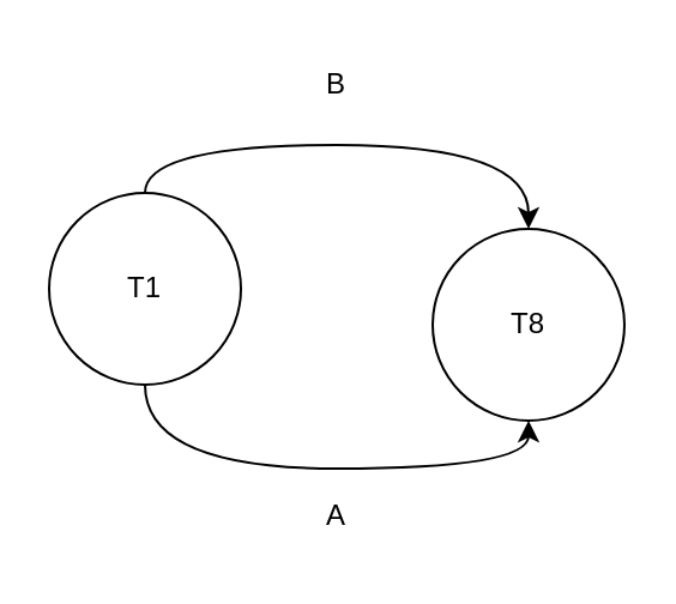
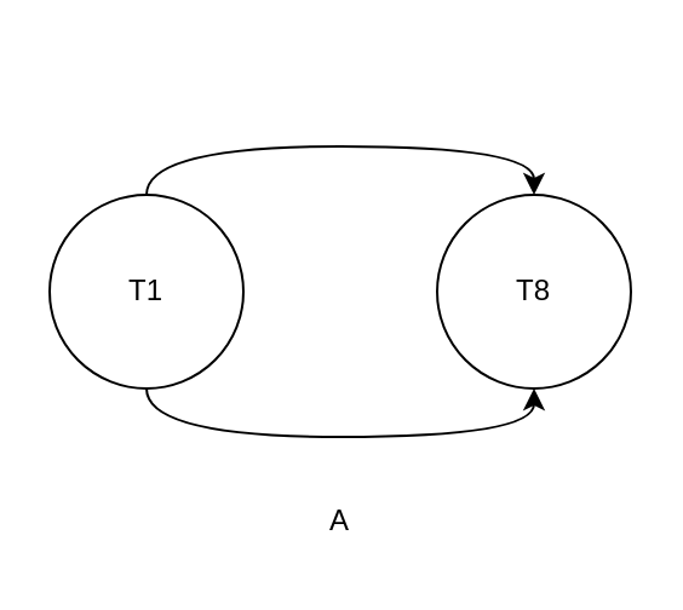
- <mxCell id="6" value="B" style="text;html=1;strokeColor=none;fillColor=none;align=center;verticalAlign=middle;whiteSpace=wrap;rounded=0;" vertex="1" parent="1"><mxGeometry x="110" y="20" width="60" height="30" as="geometry" /></mxCell>
- <mxCell id="5" value="&lt;div&gt;T8&lt;/div&gt;" style="ellipse;whiteSpace=wrap;html=1;aspect=fixed;" vertex="1" parent="1"><mxGeometry x="180" y="95" width="80" height="80" as="geometry" /></mxCell>
+ <mxCell id="5" value="&lt;div&gt;T8&lt;/div&gt;" style="ellipse;whiteSpace=wrap;html=1;aspect=fixed;" vertex="1" parent="1"><mxGeometry x="180" y="80" width="80" height="80" as="geometry" /></mxCell>
